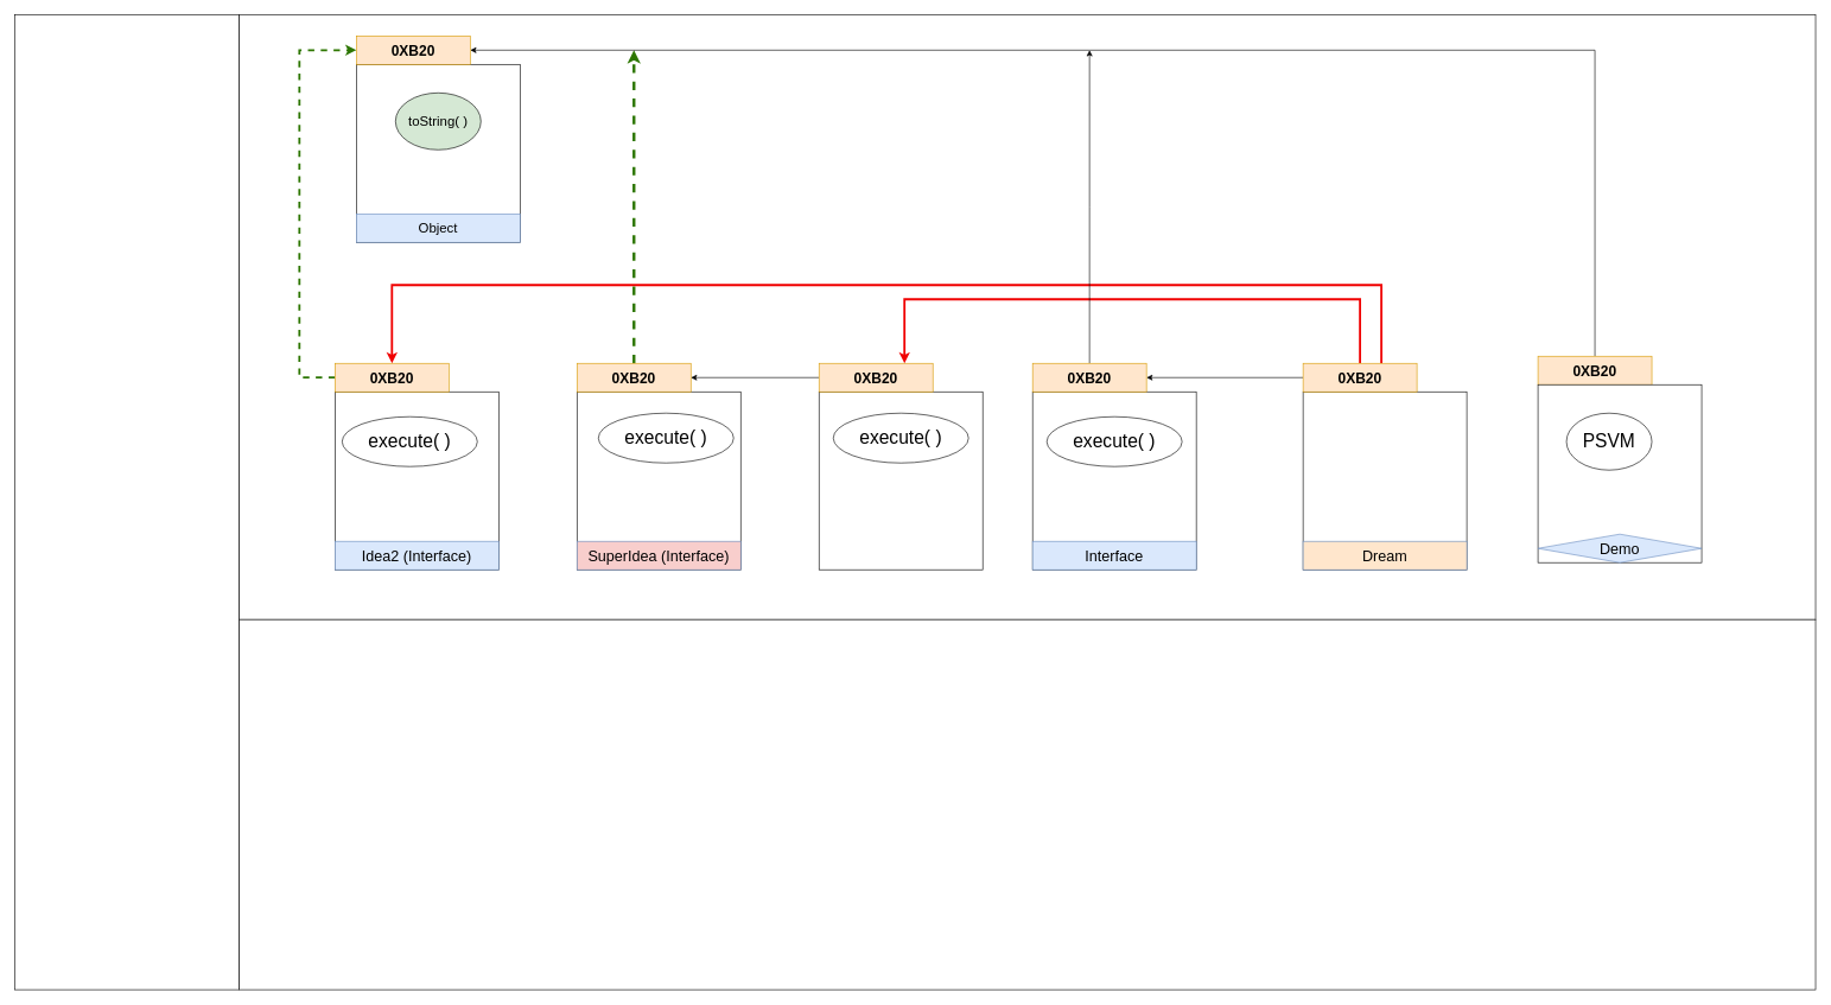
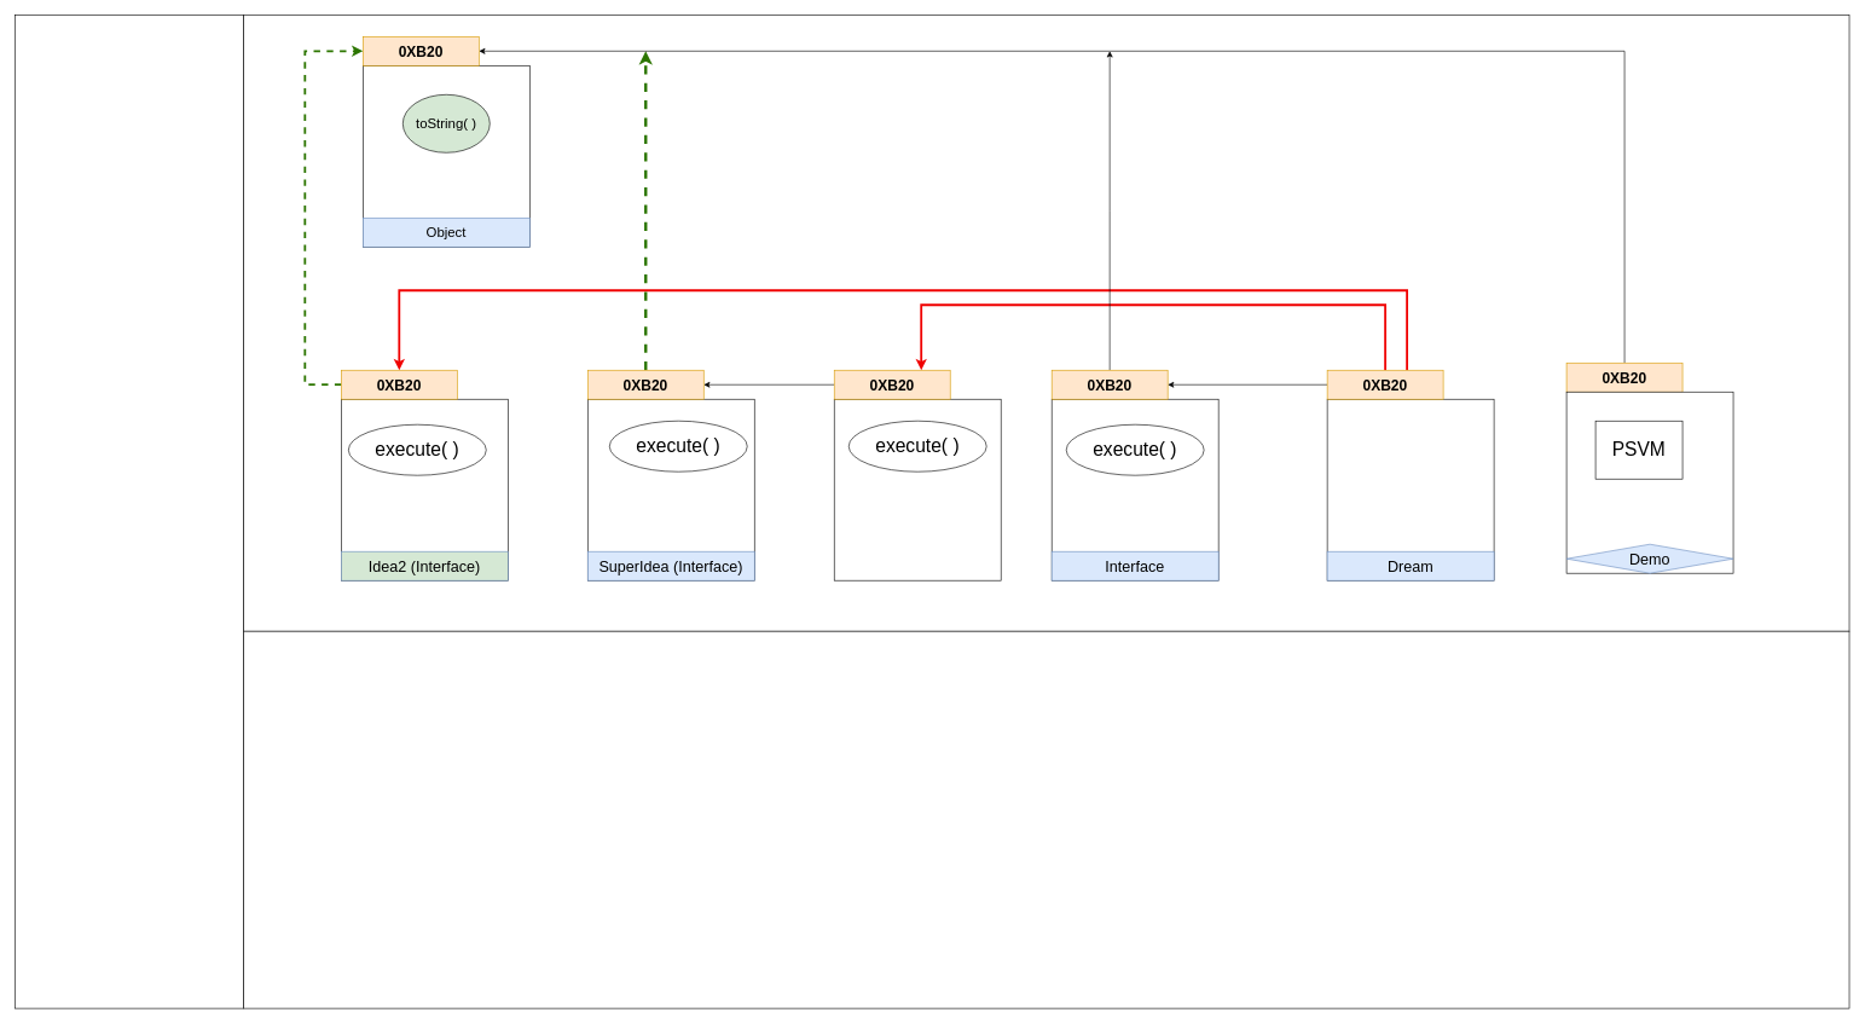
- <mxCell id="28" value="PSVM" style="ellipse;whiteSpace=wrap;html=1;fontSize=26;" vertex="1" parent="1"><mxGeometry x="2200" y="580" width="120" height="80" as="geometry" /></mxCell>
+ <mxCell id="28" value="PSVM" style="whiteSpace=wrap;html=1;fontSize=26;rounded=0;" vertex="1" parent="1"><mxGeometry x="2200" y="580" width="120" height="80" as="geometry" /></mxCell>
- <mxCell id="13" value="Idea2 (Interface)" style="rounded=0;whiteSpace=wrap;html=1;fillColor=#dae8fc;strokeColor=#6c8ebf;fontSize=21;" vertex="1" parent="1"><mxGeometry x="470" y="760" width="230" height="40" as="geometry" /></mxCell>
+ <mxCell id="13" value="Idea2 (Interface)" style="rounded=0;whiteSpace=wrap;html=1;fillColor=#d5e8d4;strokeColor=#6c8ebf;fontSize=21;" vertex="1" parent="1"><mxGeometry x="470" y="760" width="230" height="40" as="geometry" /></mxCell>
- <mxCell id="10" value="SuperIdea (Interface)" style="rounded=0;whiteSpace=wrap;html=1;fillColor=#f8cecc;strokeColor=#6c8ebf;fontSize=21;" vertex="1" parent="1"><mxGeometry x="810" y="760" width="230" height="40" as="geometry" /></mxCell>
+ <mxCell id="10" value="SuperIdea (Interface)" style="rounded=0;whiteSpace=wrap;html=1;fillColor=#dae8fc;strokeColor=#6c8ebf;fontSize=21;" vertex="1" parent="1"><mxGeometry x="810" y="760" width="230" height="40" as="geometry" /></mxCell>
- <mxCell id="8" value="Dream" style="rounded=0;whiteSpace=wrap;html=1;fillColor=#ffe6cc;strokeColor=#6c8ebf;fontSize=21;" vertex="1" parent="1"><mxGeometry x="1830" y="760" width="230" height="40" as="geometry" /></mxCell>
+ <mxCell id="8" value="Dream" style="rounded=0;whiteSpace=wrap;html=1;fillColor=#dae8fc;strokeColor=#6c8ebf;fontSize=21;" vertex="1" parent="1"><mxGeometry x="1830" y="760" width="230" height="40" as="geometry" /></mxCell>
